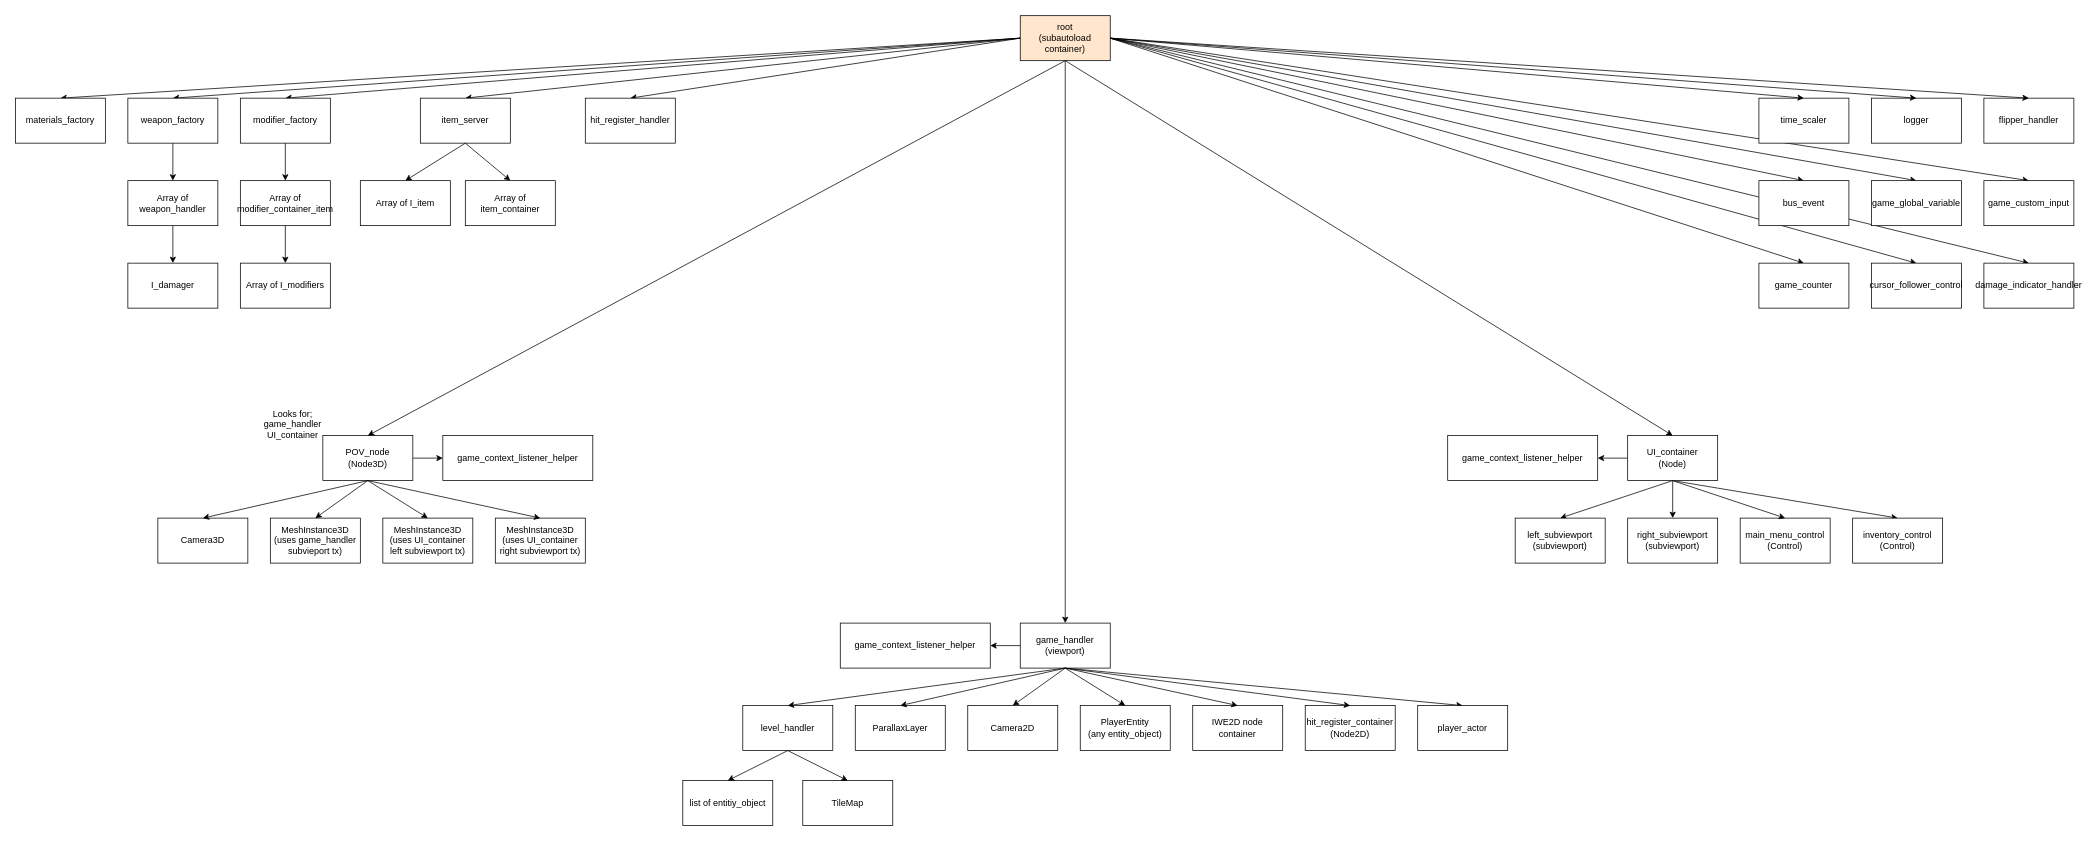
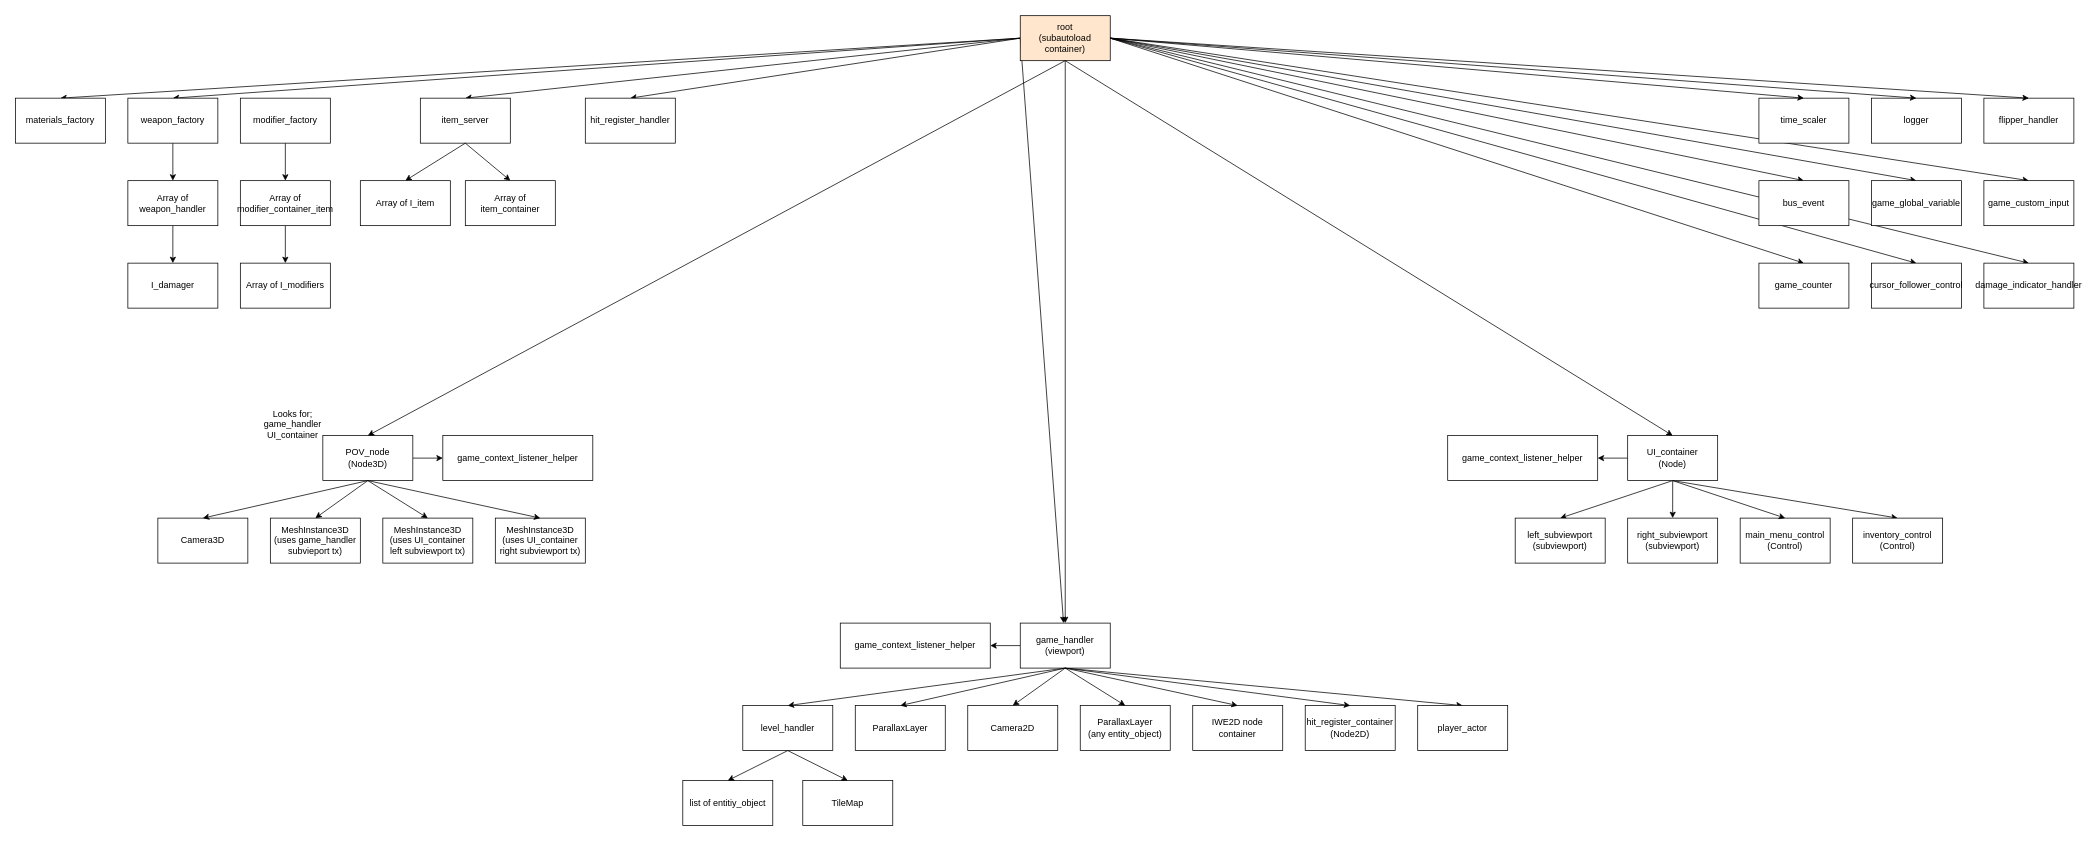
- <mxCell id="4" style="edgeStyle=none;html=1;exitX=0;exitY=0.5;exitDx=0;exitDy=0;entryX=0.5;entryY=0;entryDx=0;entryDy=0;" parent="1" source="13" target="23" edge="1"><mxGeometry relative="1" as="geometry" /></mxCell>
+ <mxCell id="4" style="edgeStyle=none;html=1;exitX=0;exitY=0.5;exitDx=0;exitDy=0;" parent="1" source="13" target="47" edge="1"><mxGeometry relative="1" as="geometry" /></mxCell>
- <mxCell id="67" value="PlayerEntity&lt;br&gt;(any entity_object)" style="rounded=0;whiteSpace=wrap;html=1;" parent="1" vertex="1"><mxGeometry x="1440" y="940" width="120" height="60" as="geometry" /></mxCell>
+ <mxCell id="67" value="ParallaxLayer&lt;br&gt;(any entity_object)" style="rounded=0;whiteSpace=wrap;html=1;" parent="1" vertex="1"><mxGeometry x="1440" y="940" width="120" height="60" as="geometry" /></mxCell>
